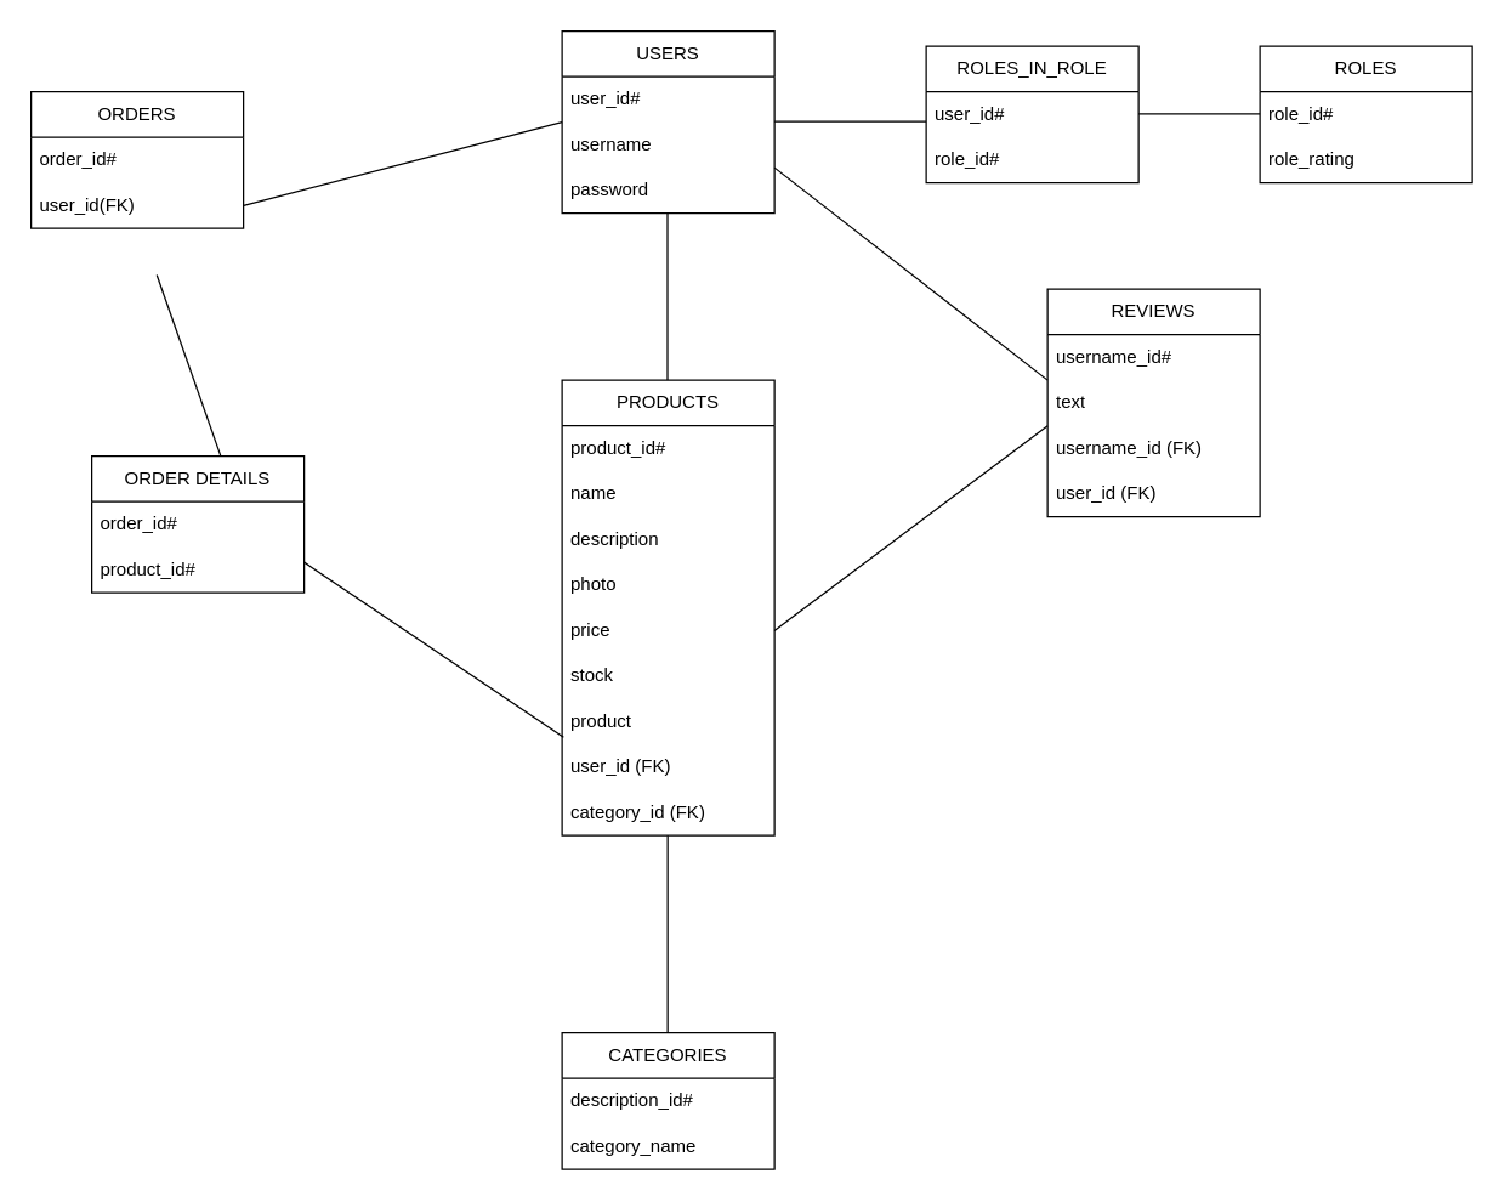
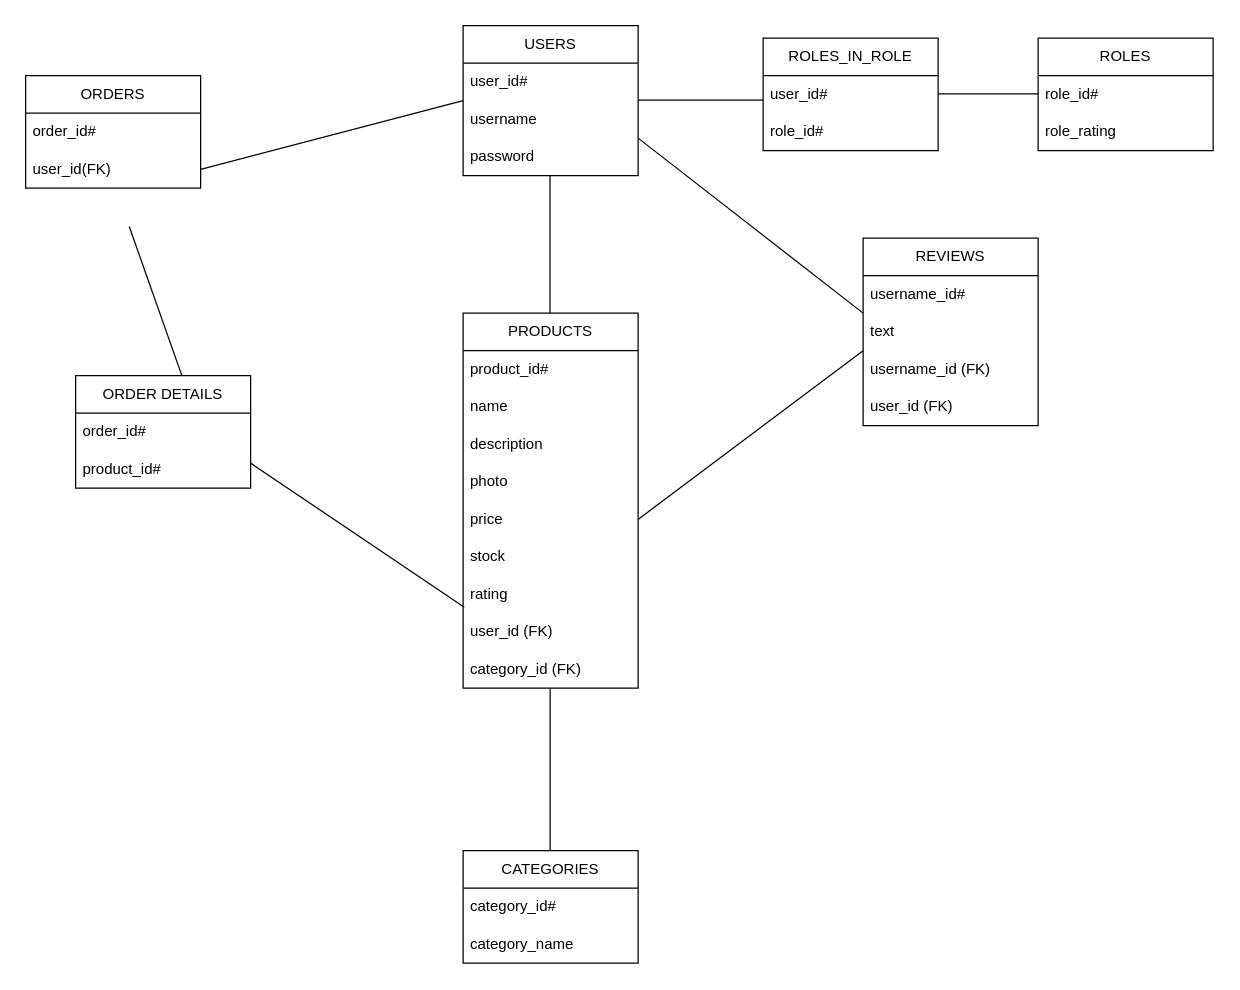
- <mxCell id="22" value="product" style="text;strokeColor=none;fillColor=none;align=left;verticalAlign=middle;spacingLeft=4;spacingRight=4;overflow=hidden;points=[[0,0.5],[1,0.5]];portConstraint=eastwest;rotatable=0;whiteSpace=wrap;html=1;" parent="15" vertex="1"><mxGeometry y="210" width="140" height="30" as="geometry" /></mxCell>
+ <mxCell id="22" value="rating" style="text;strokeColor=none;fillColor=none;align=left;verticalAlign=middle;spacingLeft=4;spacingRight=4;overflow=hidden;points=[[0,0.5],[1,0.5]];portConstraint=eastwest;rotatable=0;whiteSpace=wrap;html=1;" parent="15" vertex="1"><mxGeometry y="210" width="140" height="30" as="geometry" /></mxCell>
- <mxCell id="34" value="description_id#" style="text;strokeColor=none;fillColor=none;align=left;verticalAlign=middle;spacingLeft=4;spacingRight=4;overflow=hidden;points=[[0,0.5],[1,0.5]];portConstraint=eastwest;rotatable=0;whiteSpace=wrap;html=1;" parent="33" vertex="1"><mxGeometry y="30" width="140" height="30" as="geometry" /></mxCell>
+ <mxCell id="34" value="category_id#" style="text;strokeColor=none;fillColor=none;align=left;verticalAlign=middle;spacingLeft=4;spacingRight=4;overflow=hidden;points=[[0,0.5],[1,0.5]];portConstraint=eastwest;rotatable=0;whiteSpace=wrap;html=1;" parent="33" vertex="1"><mxGeometry y="30" width="140" height="30" as="geometry" /></mxCell>
